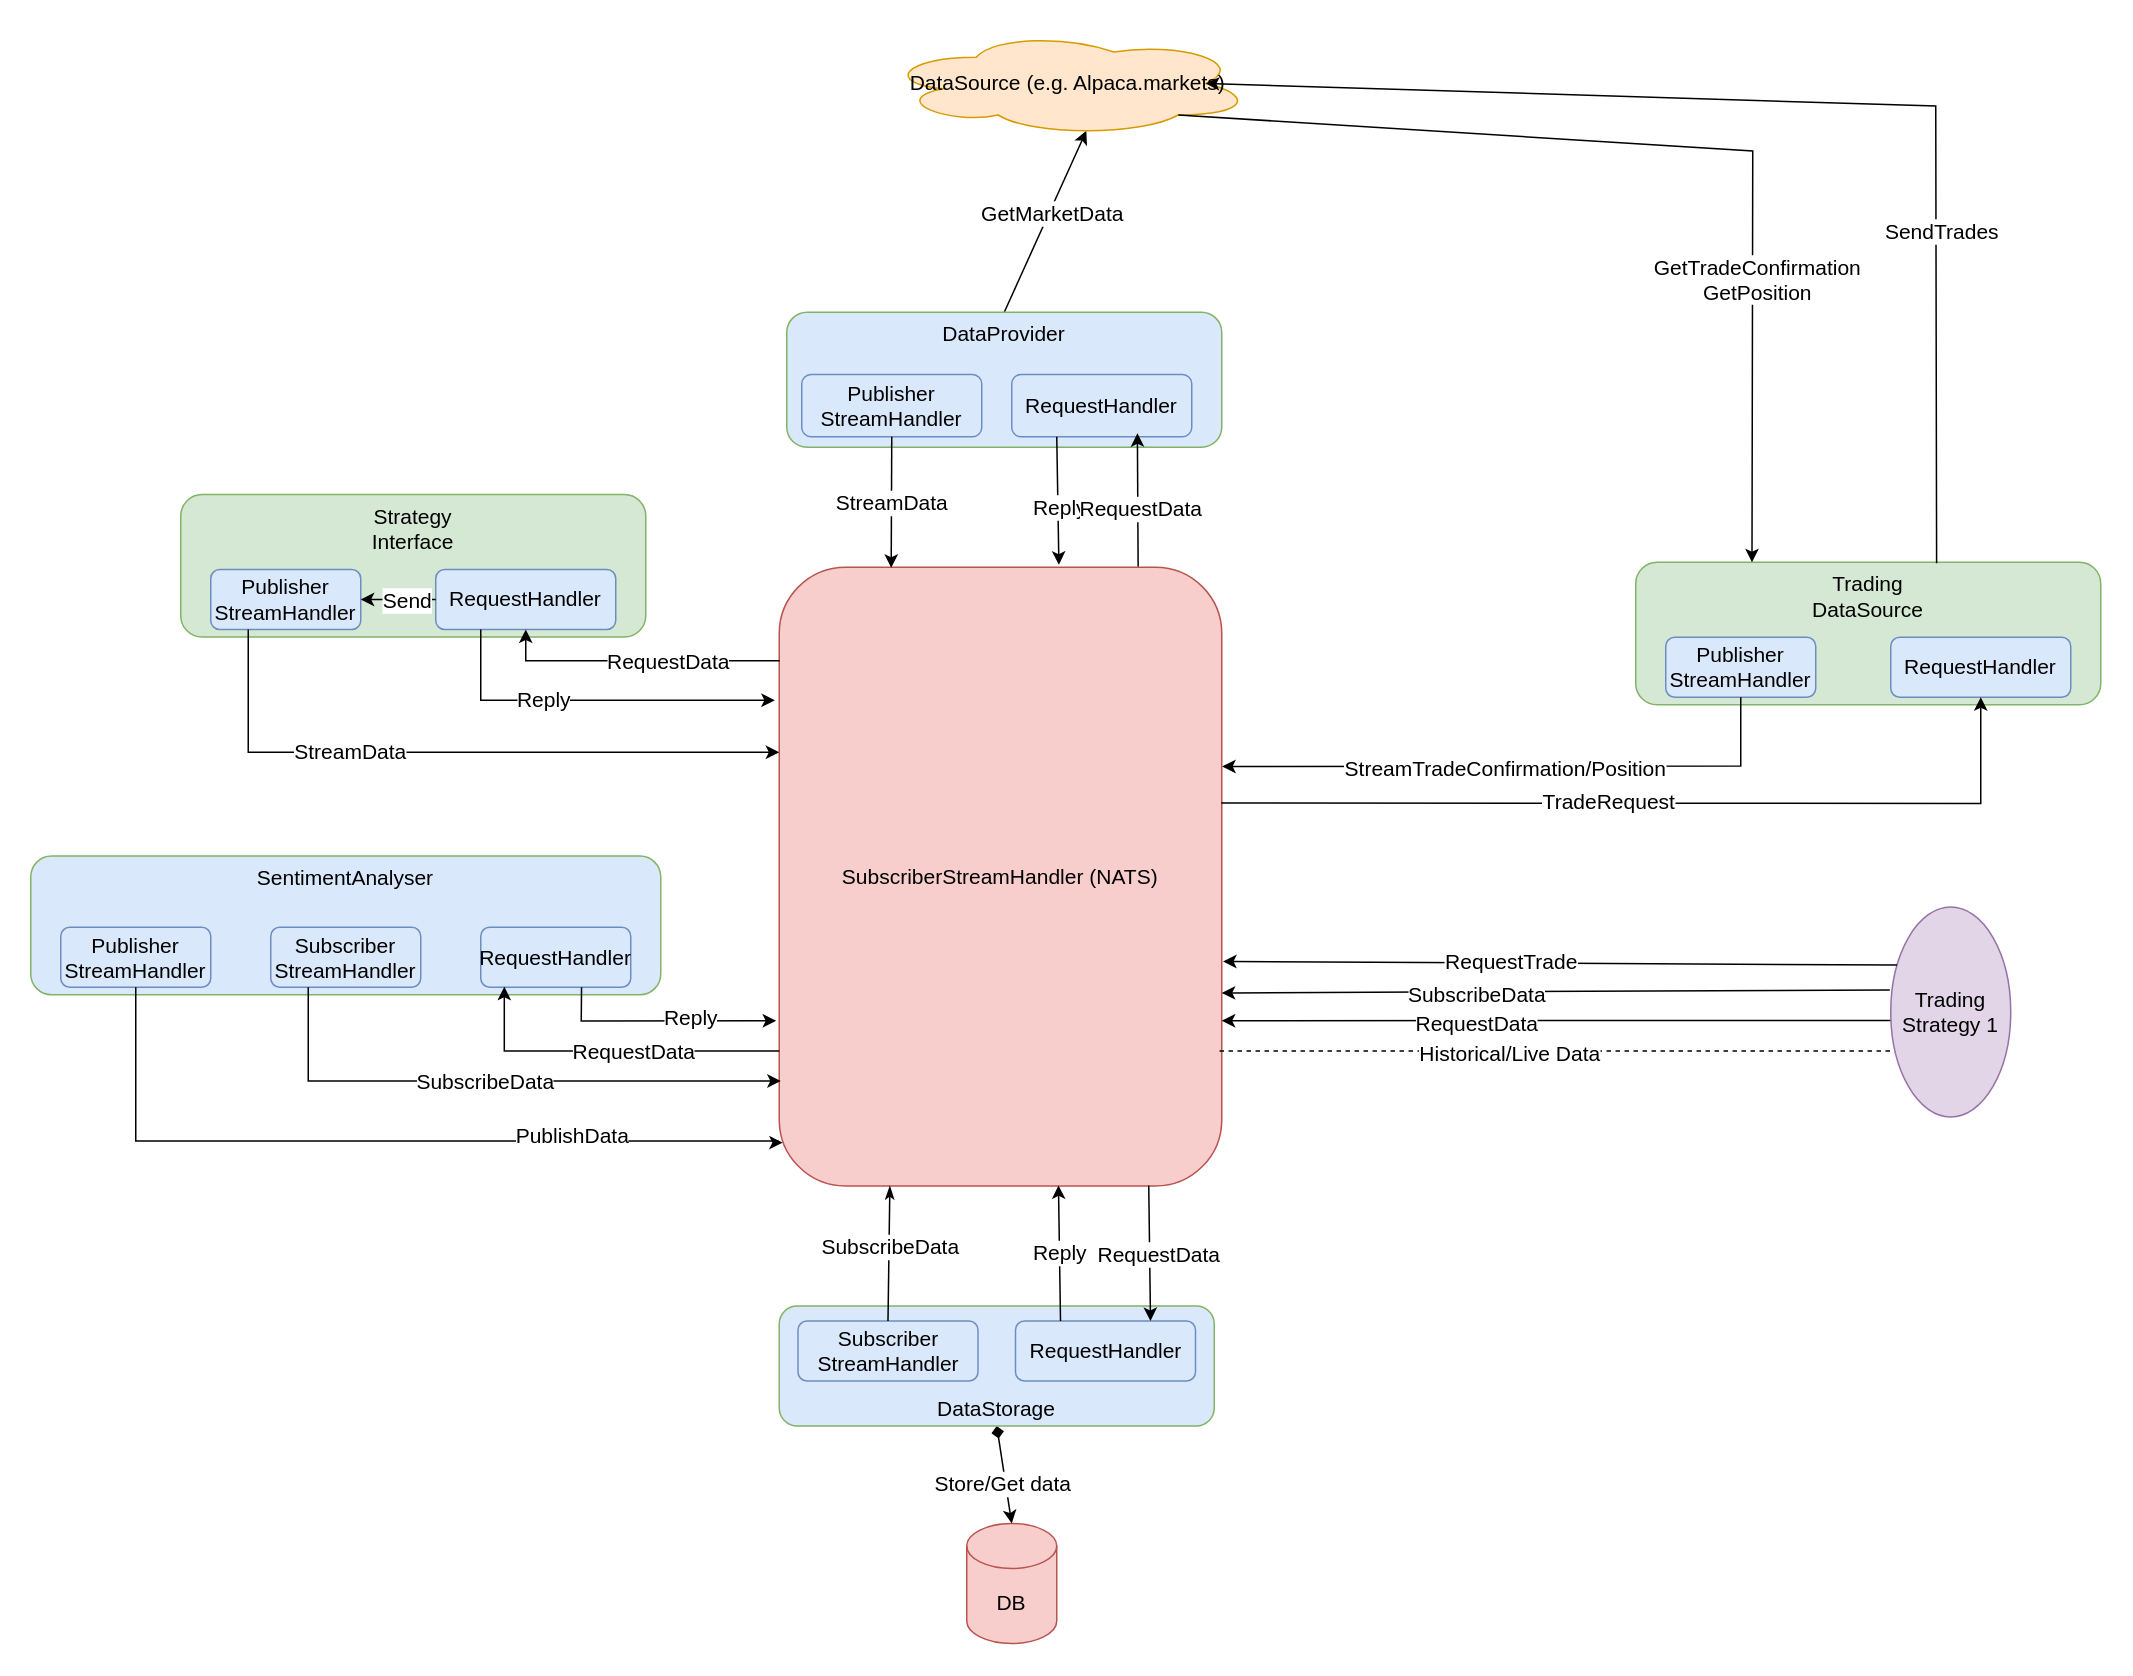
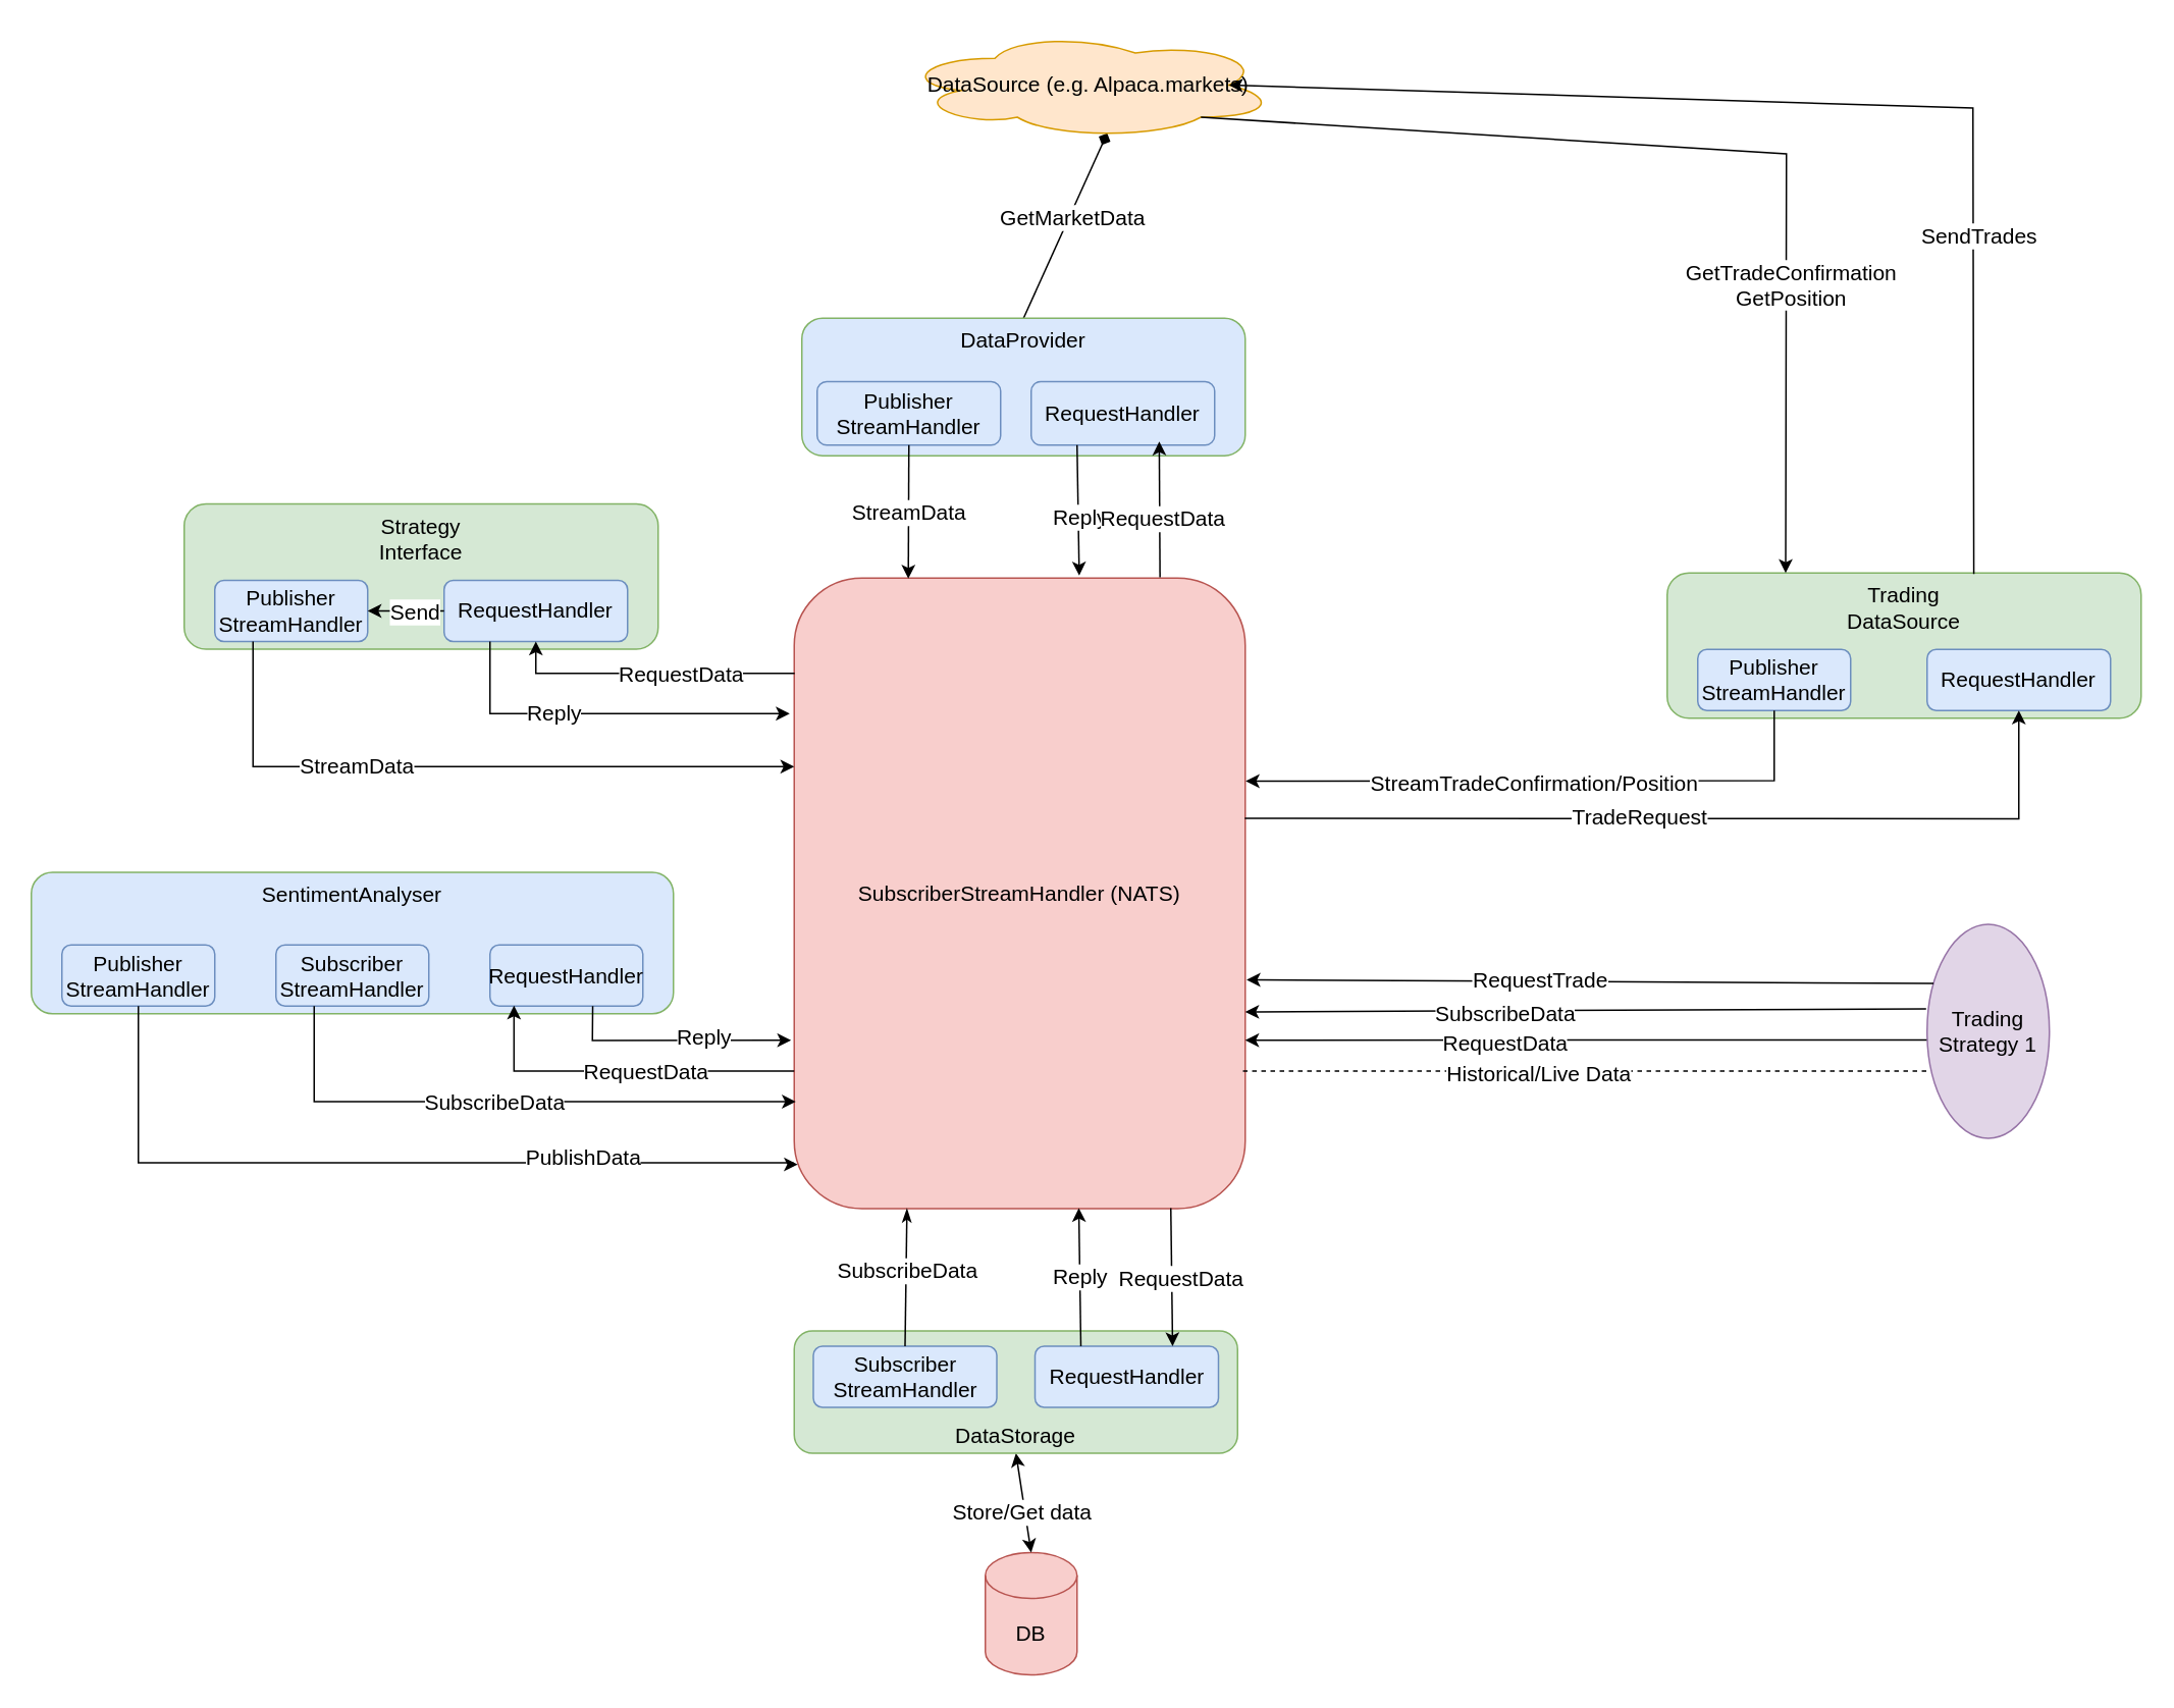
- <mxCell id="2" value="" style="endArrow=classic;html=1;rounded=0;exitX=0.5;exitY=0;exitDx=0;exitDy=0;entryX=0.55;entryY=0.95;entryDx=0;entryDy=0;entryPerimeter=0;fontSize=14;" parent="1" source="9" target="4" edge="1"><mxGeometry width="50" height="50" relative="1" as="geometry"><mxPoint x="644" y="207.47" as="sourcePoint" /><mxPoint x="561.5" y="120" as="targetPoint" /></mxGeometry></mxCell>
+ <mxCell id="2" value="" style="endArrow=diamond;html=1;rounded=0;exitX=0.5;exitY=0;exitDx=0;exitDy=0;entryX=0.55;entryY=0.95;entryDx=0;entryDy=0;entryPerimeter=0;fontSize=14;" parent="1" source="9" target="4" edge="1"><mxGeometry width="50" height="50" relative="1" as="geometry"><mxPoint x="644" y="207.47" as="sourcePoint" /><mxPoint x="561.5" y="120" as="targetPoint" /></mxGeometry></mxCell>
- <mxCell id="12" value="DataStorage" style="rounded=1;whiteSpace=wrap;html=1;verticalAlign=bottom;fillColor=#dae8fc;strokeColor=#82b366;fontSize=14;" parent="1" vertex="1"><mxGeometry x="519" y="870" width="290" height="80" as="geometry" /></mxCell>
+ <mxCell id="12" value="DataStorage" style="rounded=1;whiteSpace=wrap;html=1;verticalAlign=bottom;fillColor=#d5e8d4;strokeColor=#82b366;fontSize=14;" parent="1" vertex="1"><mxGeometry x="519" y="870" width="290" height="80" as="geometry" /></mxCell>
- <mxCell id="7" value="" style="endArrow=diamond;startArrow=classic;html=1;rounded=0;exitX=0.5;exitY=0;exitDx=0;exitDy=0;exitPerimeter=0;entryX=0.5;entryY=1;entryDx=0;entryDy=0;fontSize=14;" parent="1" source="6" target="12" edge="1"><mxGeometry width="50" height="50" relative="1" as="geometry"><mxPoint x="774" y="1080" as="sourcePoint" /><mxPoint x="774" y="1010" as="targetPoint" /></mxGeometry></mxCell>
+ <mxCell id="7" value="" style="endArrow=classic;startArrow=classic;html=1;rounded=0;exitX=0.5;exitY=0;exitDx=0;exitDy=0;exitPerimeter=0;entryX=0.5;entryY=1;entryDx=0;entryDy=0;fontSize=14;" parent="1" source="6" target="12" edge="1"><mxGeometry width="50" height="50" relative="1" as="geometry"><mxPoint x="774" y="1080" as="sourcePoint" /><mxPoint x="774" y="1010" as="targetPoint" /></mxGeometry></mxCell>
